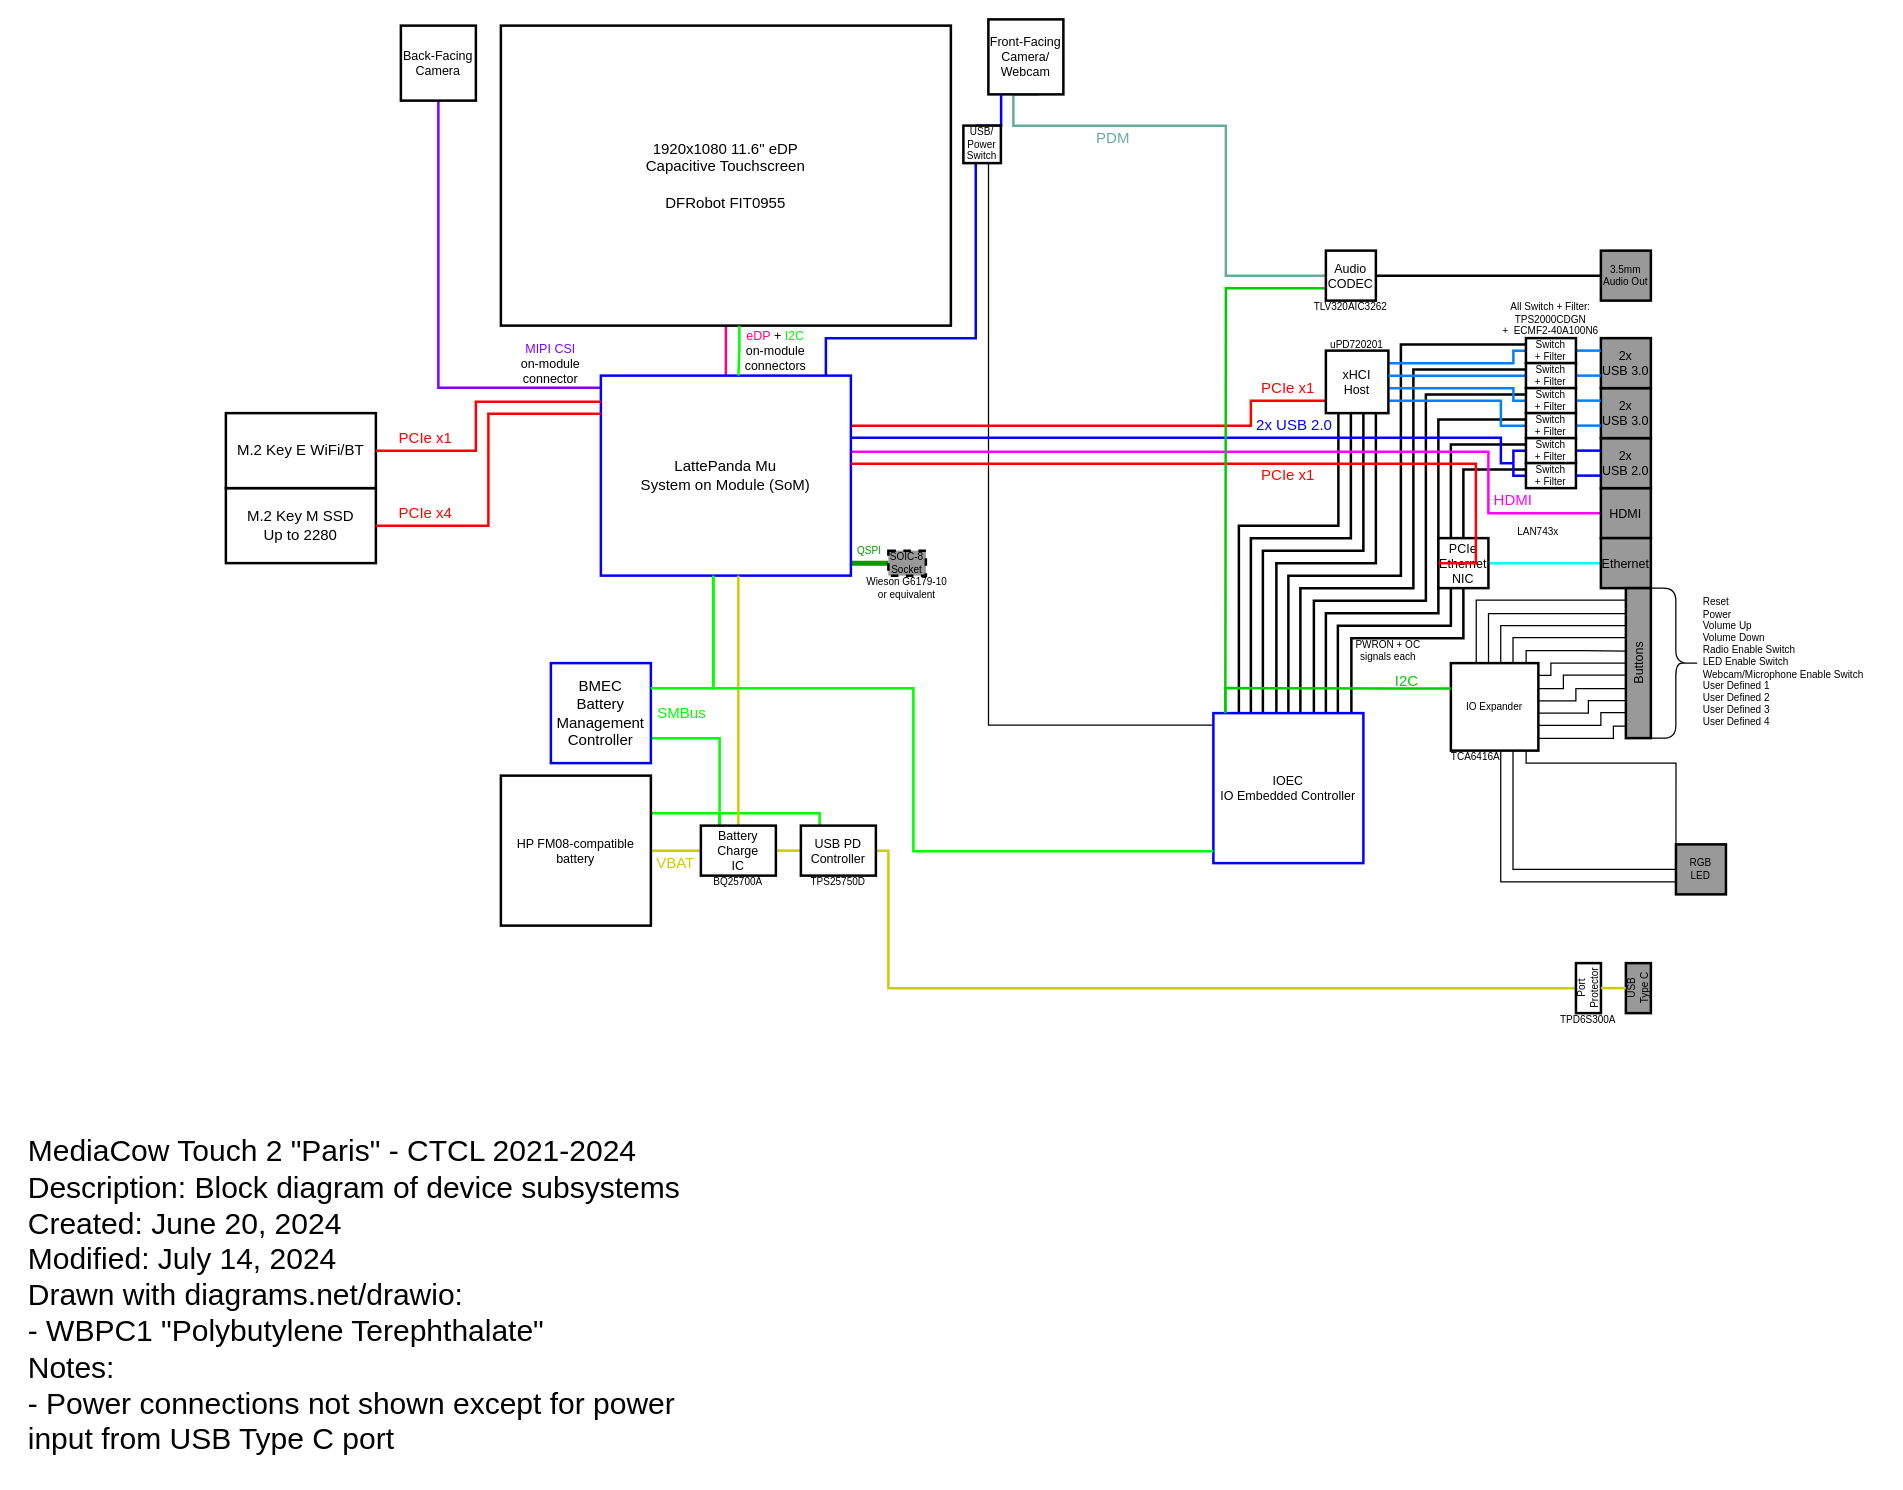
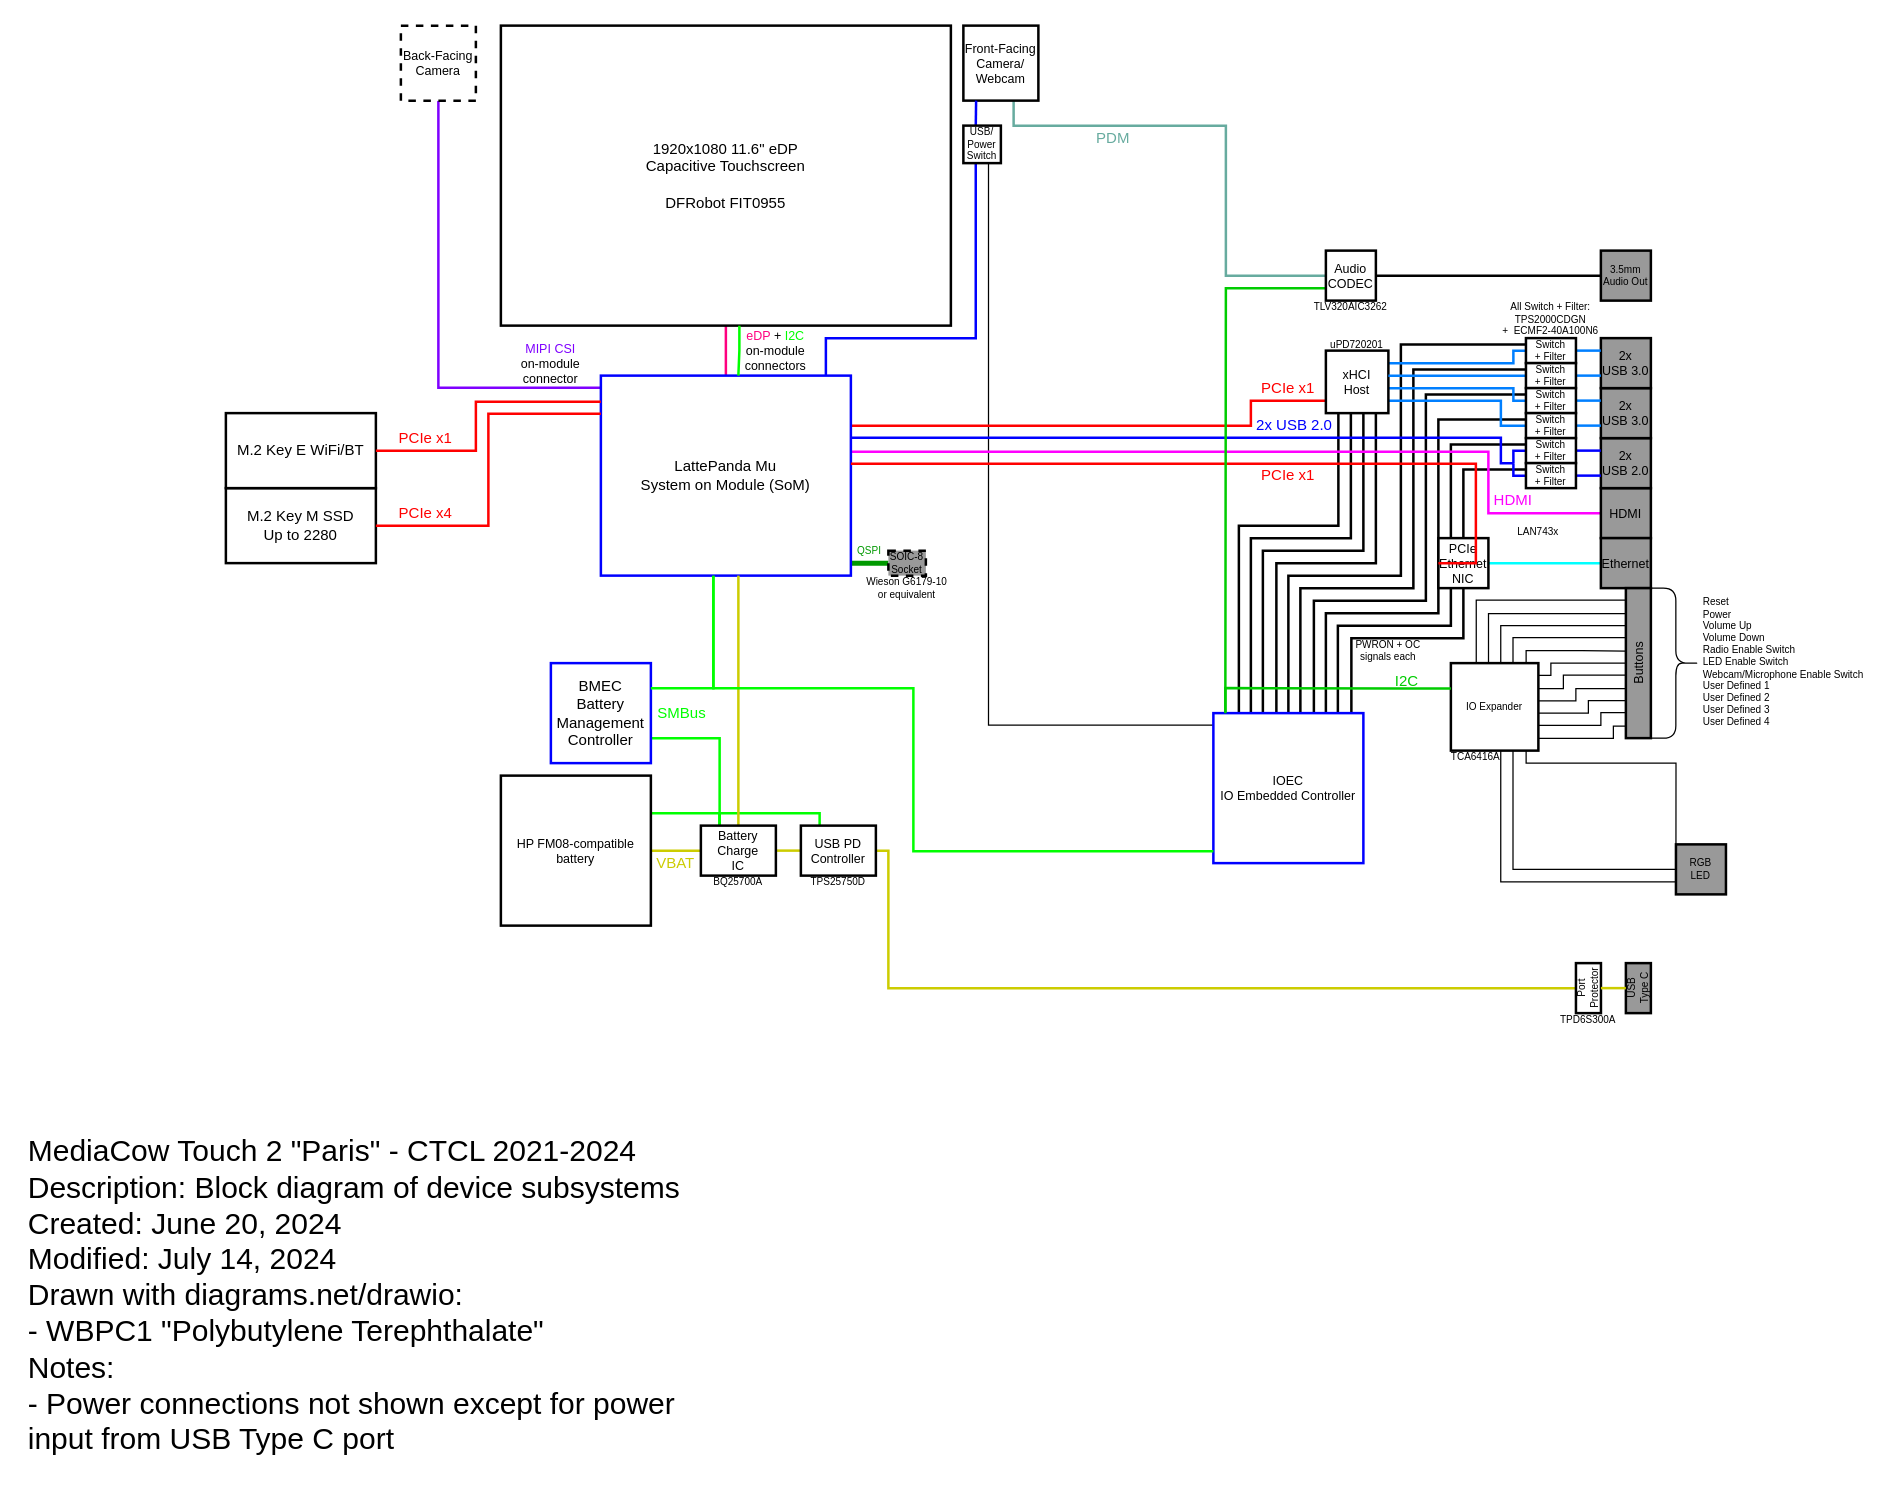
- <mxCell id="48" value="Front-Facing Camera/&lt;br&gt;&lt;span style=&quot;background-color: initial;&quot;&gt;Webcam&lt;/span&gt;" style="rounded=0;whiteSpace=wrap;html=1;fontSize=10;strokeWidth=2;points=[[0,0.17,0,0,0],[0,0.33,0,0,0],[0,0.5,0,0,0],[0,0.67,0,0,0],[0,0.83,0,0,0],[0.17,0,0,0,0],[0.17,1,0,0,0],[0.33,0,0,0,0],[0.33,1,0,0,0],[0.5,0,0,0,0],[0.5,1,0,0,0],[0.67,0,0,0,0],[0.67,1,0,0,0],[0.83,0,0,0,0],[0.83,1,0,0,0],[1,0.17,0,0,0],[1,0.33,0,0,0],[1,0.5,0,0,0],[1,0.67,0,0,0],[1,0.83,0,0,0]];" parent="1" vertex="1"><mxGeometry x="790" y="15" width="60" height="60" as="geometry" /></mxCell>
+ <mxCell id="48" value="Front-Facing Camera/&lt;br&gt;&lt;span style=&quot;background-color: initial;&quot;&gt;Webcam&lt;/span&gt;" style="rounded=0;whiteSpace=wrap;html=1;fontSize=10;strokeWidth=2;points=[[0,0.17,0,0,0],[0,0.33,0,0,0],[0,0.5,0,0,0],[0,0.67,0,0,0],[0,0.83,0,0,0],[0.17,0,0,0,0],[0.17,1,0,0,0],[0.33,0,0,0,0],[0.33,1,0,0,0],[0.5,0,0,0,0],[0.5,1,0,0,0],[0.67,0,0,0,0],[0.67,1,0,0,0],[0.83,0,0,0,0],[0.83,1,0,0,0],[1,0.17,0,0,0],[1,0.33,0,0,0],[1,0.5,0,0,0],[1,0.67,0,0,0],[1,0.83,0,0,0]];" parent="1" vertex="1"><mxGeometry x="770" y="20" width="60" height="60" as="geometry" /></mxCell>
- <mxCell id="46" value="Back-Facing Camera" style="rounded=0;whiteSpace=wrap;html=1;fontSize=10;strokeWidth=2;" parent="1" vertex="1"><mxGeometry x="320" y="20" width="60" height="60" as="geometry" /></mxCell>
+ <mxCell id="46" value="Back-Facing Camera" style="rounded=0;whiteSpace=wrap;html=1;fontSize=10;strokeWidth=2;dashed=1;" parent="1" vertex="1"><mxGeometry x="320" y="20" width="60" height="60" as="geometry" /></mxCell>
